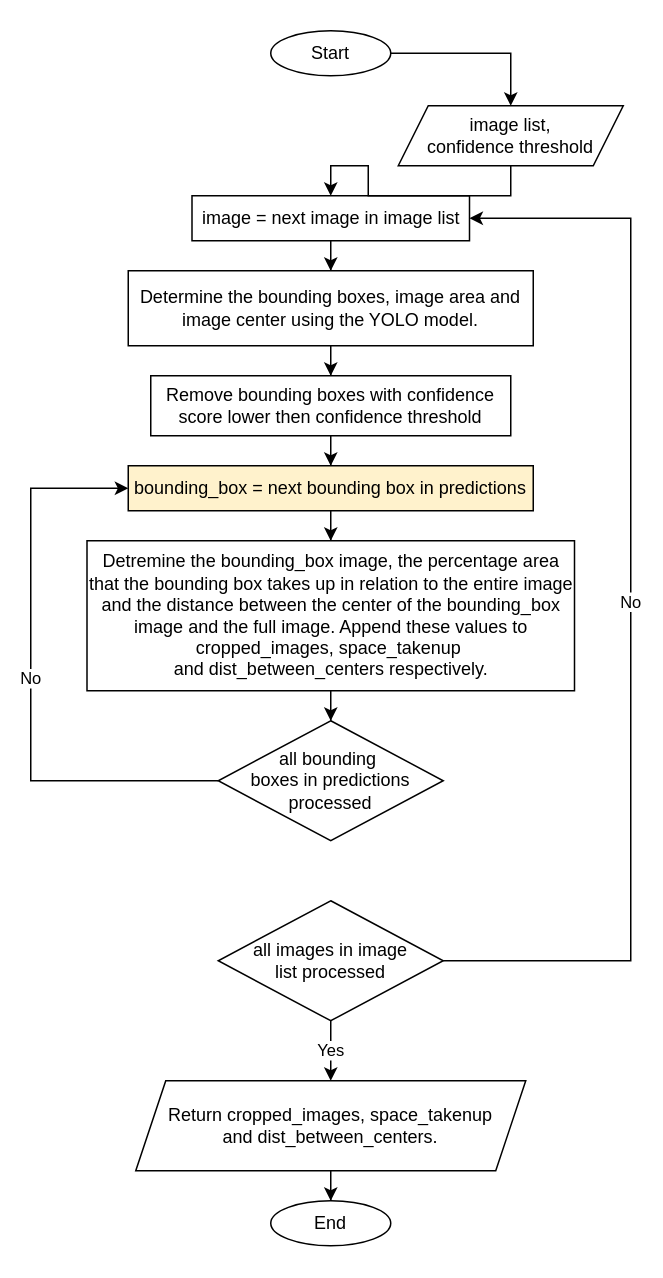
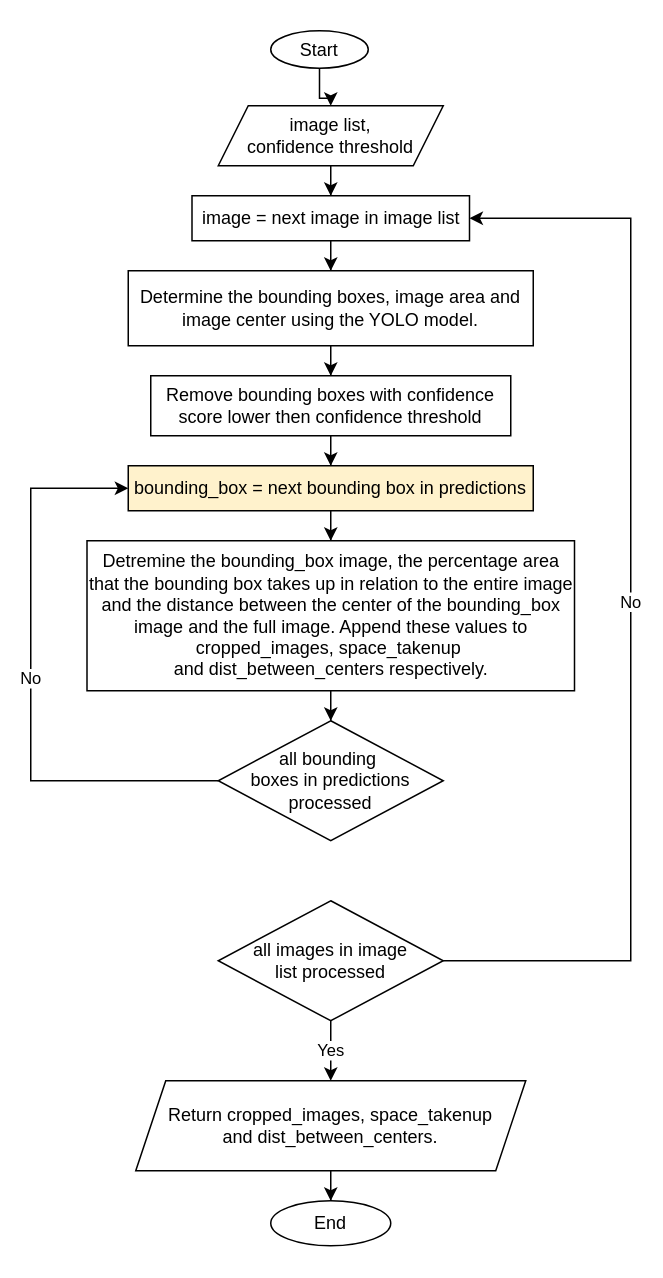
- <mxCell id="3" value="Start" style="ellipse;whiteSpace=wrap;html=1;" parent="1" vertex="1"><mxGeometry x="180" y="20" width="80" height="30" as="geometry" /></mxCell>
+ <mxCell id="3" value="Start" style="ellipse;whiteSpace=wrap;html=1;" parent="1" vertex="1"><mxGeometry x="180" y="20" width="65" height="25" as="geometry" /></mxCell>
- <mxCell id="7" value="image list,&lt;div&gt;confidence threshold&lt;/div&gt;" style="shape=parallelogram;perimeter=parallelogramPerimeter;whiteSpace=wrap;html=1;fixedSize=1;" parent="1" vertex="1"><mxGeometry x="265" y="70" width="150" height="40" as="geometry" /></mxCell>
+ <mxCell id="7" value="image list,&lt;div&gt;confidence threshold&lt;/div&gt;" style="shape=parallelogram;perimeter=parallelogramPerimeter;whiteSpace=wrap;html=1;fixedSize=1;" parent="1" vertex="1"><mxGeometry x="145" y="70" width="150" height="40" as="geometry" /></mxCell>
